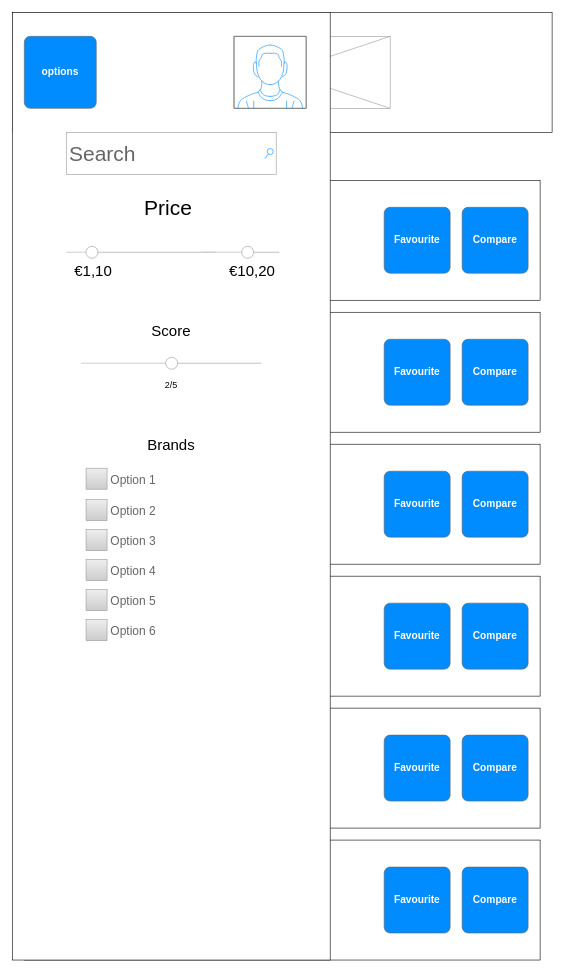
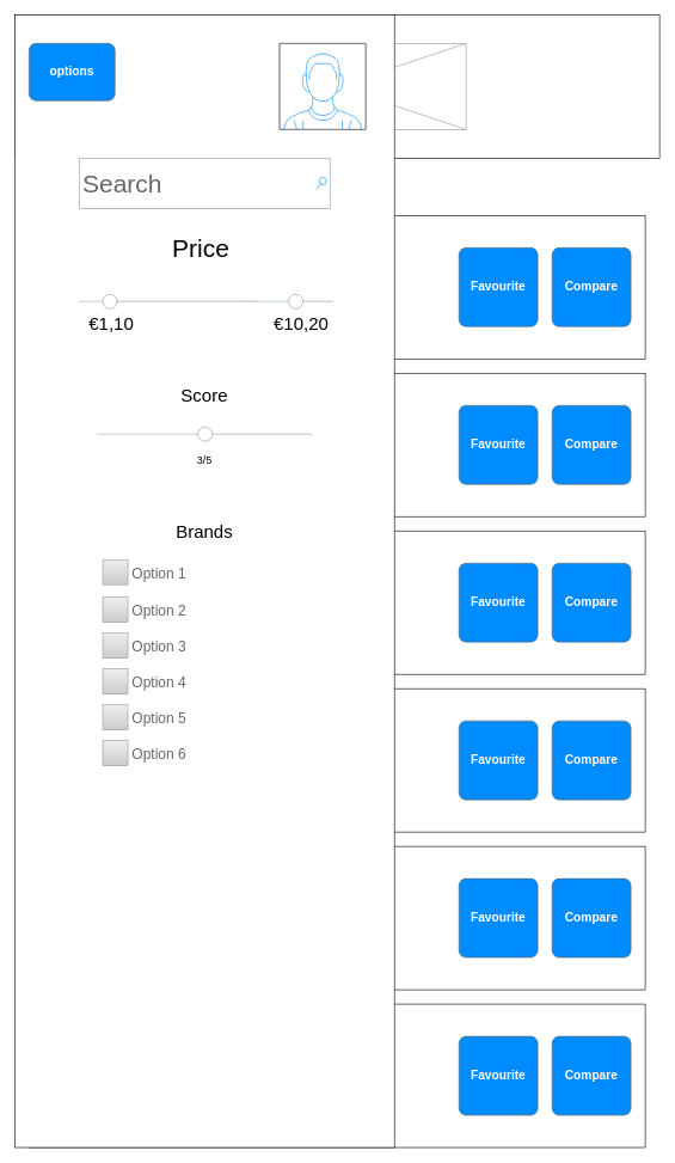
- <mxCell id="48" value="options" style="strokeWidth=1;shadow=0;dashed=0;align=center;html=1;shape=mxgraph.mockup.buttons.button;strokeColor=#666666;fontColor=#ffffff;mainText=;buttonStyle=round;fontSize=17;fontStyle=1;fillColor=#008cff;whiteSpace=wrap;" parent="1" vertex="1"><mxGeometry x="40" y="60" width="120" height="120" as="geometry" /></mxCell>
+ <mxCell id="48" value="options" style="strokeWidth=1;shadow=0;dashed=0;align=center;html=1;shape=mxgraph.mockup.buttons.button;strokeColor=#666666;fontColor=#ffffff;mainText=;buttonStyle=round;fontSize=17;fontStyle=1;fillColor=#008cff;whiteSpace=wrap;" parent="1" vertex="1"><mxGeometry x="40" y="60" width="120" height="80" as="geometry" /></mxCell>
- <mxCell id="57" value="2/5" style="text;html=1;strokeColor=none;fillColor=none;align=center;verticalAlign=middle;whiteSpace=wrap;rounded=0;fontSize=15;" parent="1" vertex="1"><mxGeometry x="265" y="630" width="40" height="20" as="geometry" /></mxCell>
+ <mxCell id="57" value="3/5" style="text;html=1;strokeColor=none;fillColor=none;align=center;verticalAlign=middle;whiteSpace=wrap;rounded=0;fontSize=15;" parent="1" vertex="1"><mxGeometry x="265" y="630" width="40" height="20" as="geometry" /></mxCell>
